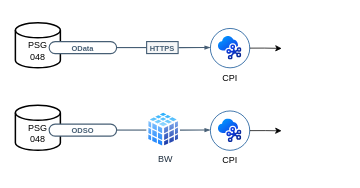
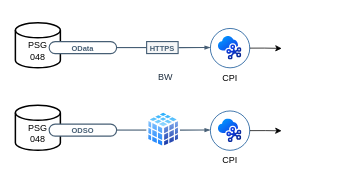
- <mxCell id="17" value="&lt;font size=&quot;1&quot; face=&quot;arial&quot; style=&quot;&quot;&gt;&lt;span style=&quot;font-size: 12px;&quot;&gt;BW&lt;/span&gt;&lt;/font&gt;" style="text;html=1;align=center;verticalAlign=middle;resizable=0;points=[[0,0.5,0,0,0],[0.5,0,0,0,0],[0.5,1,0,0,0],[1,0.5,0,0,0]];autosize=1;strokeColor=none;fillColor=none;fontSize=12;fontColor=#1D2D3E;fontFamily=Helvetica;" vertex="1" parent="1"><mxGeometry x="200" y="197.09" width="40" height="30" as="geometry" /></mxCell>
+ <mxCell id="17" value="&lt;font size=&quot;1&quot; face=&quot;arial&quot; style=&quot;&quot;&gt;&lt;span style=&quot;font-size: 12px;&quot;&gt;BW&lt;/span&gt;&lt;/font&gt;" style="text;html=1;align=center;verticalAlign=middle;resizable=0;points=[[0,0.5,0,0,0],[0.5,0,0,0,0],[0.5,1,0,0,0],[1,0.5,0,0,0]];autosize=1;strokeColor=none;fillColor=none;fontSize=12;fontColor=#1D2D3E;fontFamily=Helvetica;" vertex="1" parent="1"><mxGeometry x="200" y="87.09" width="40" height="30" as="geometry" /></mxCell>
